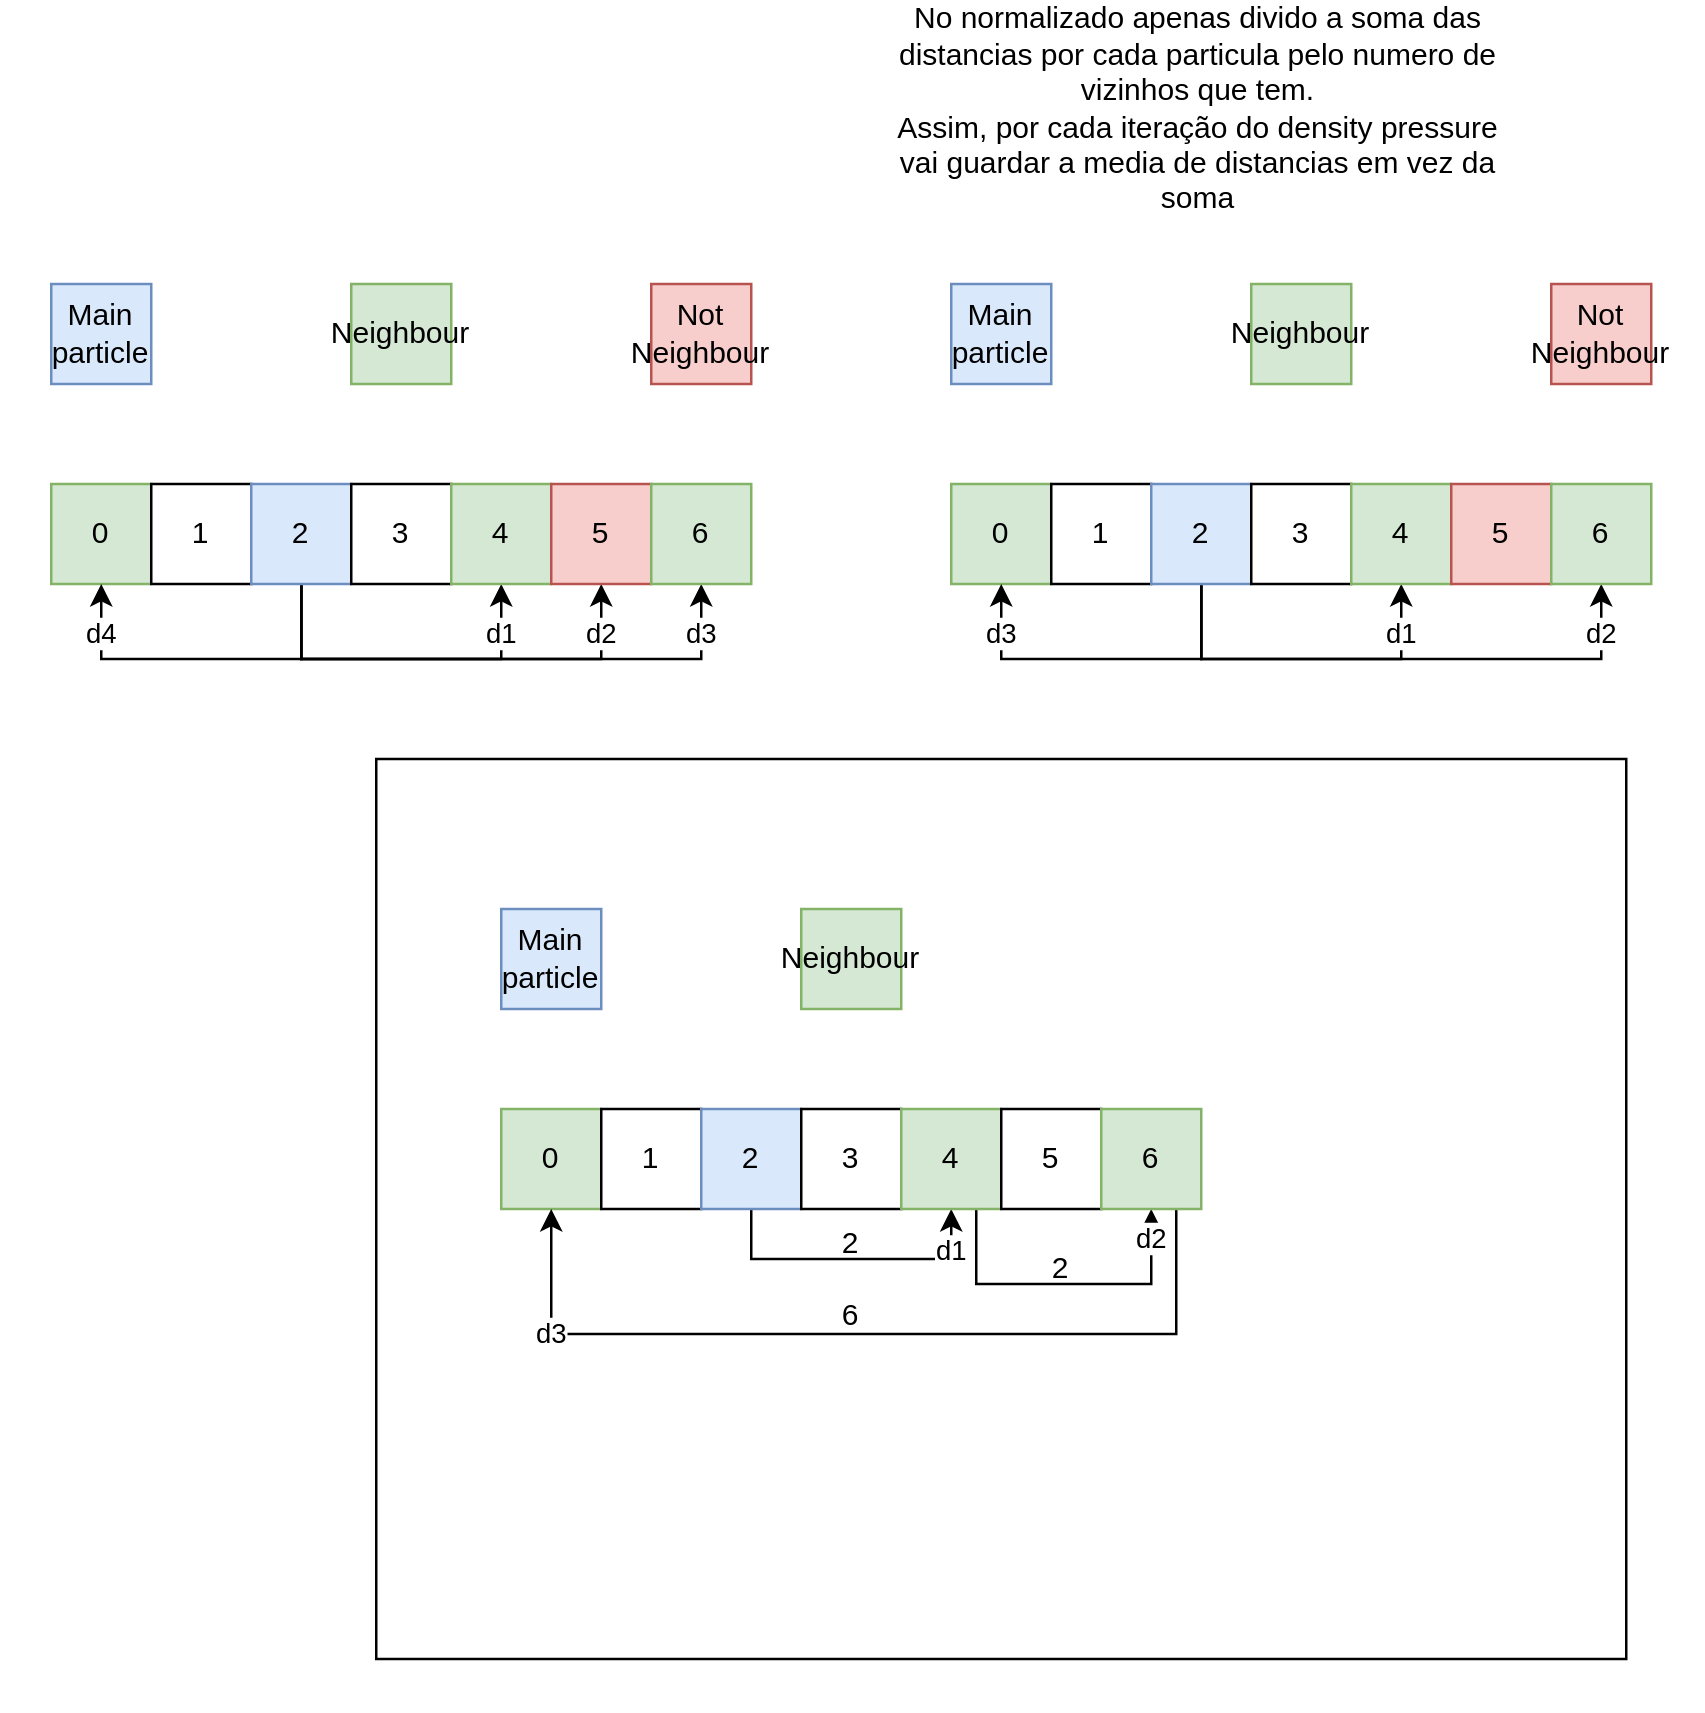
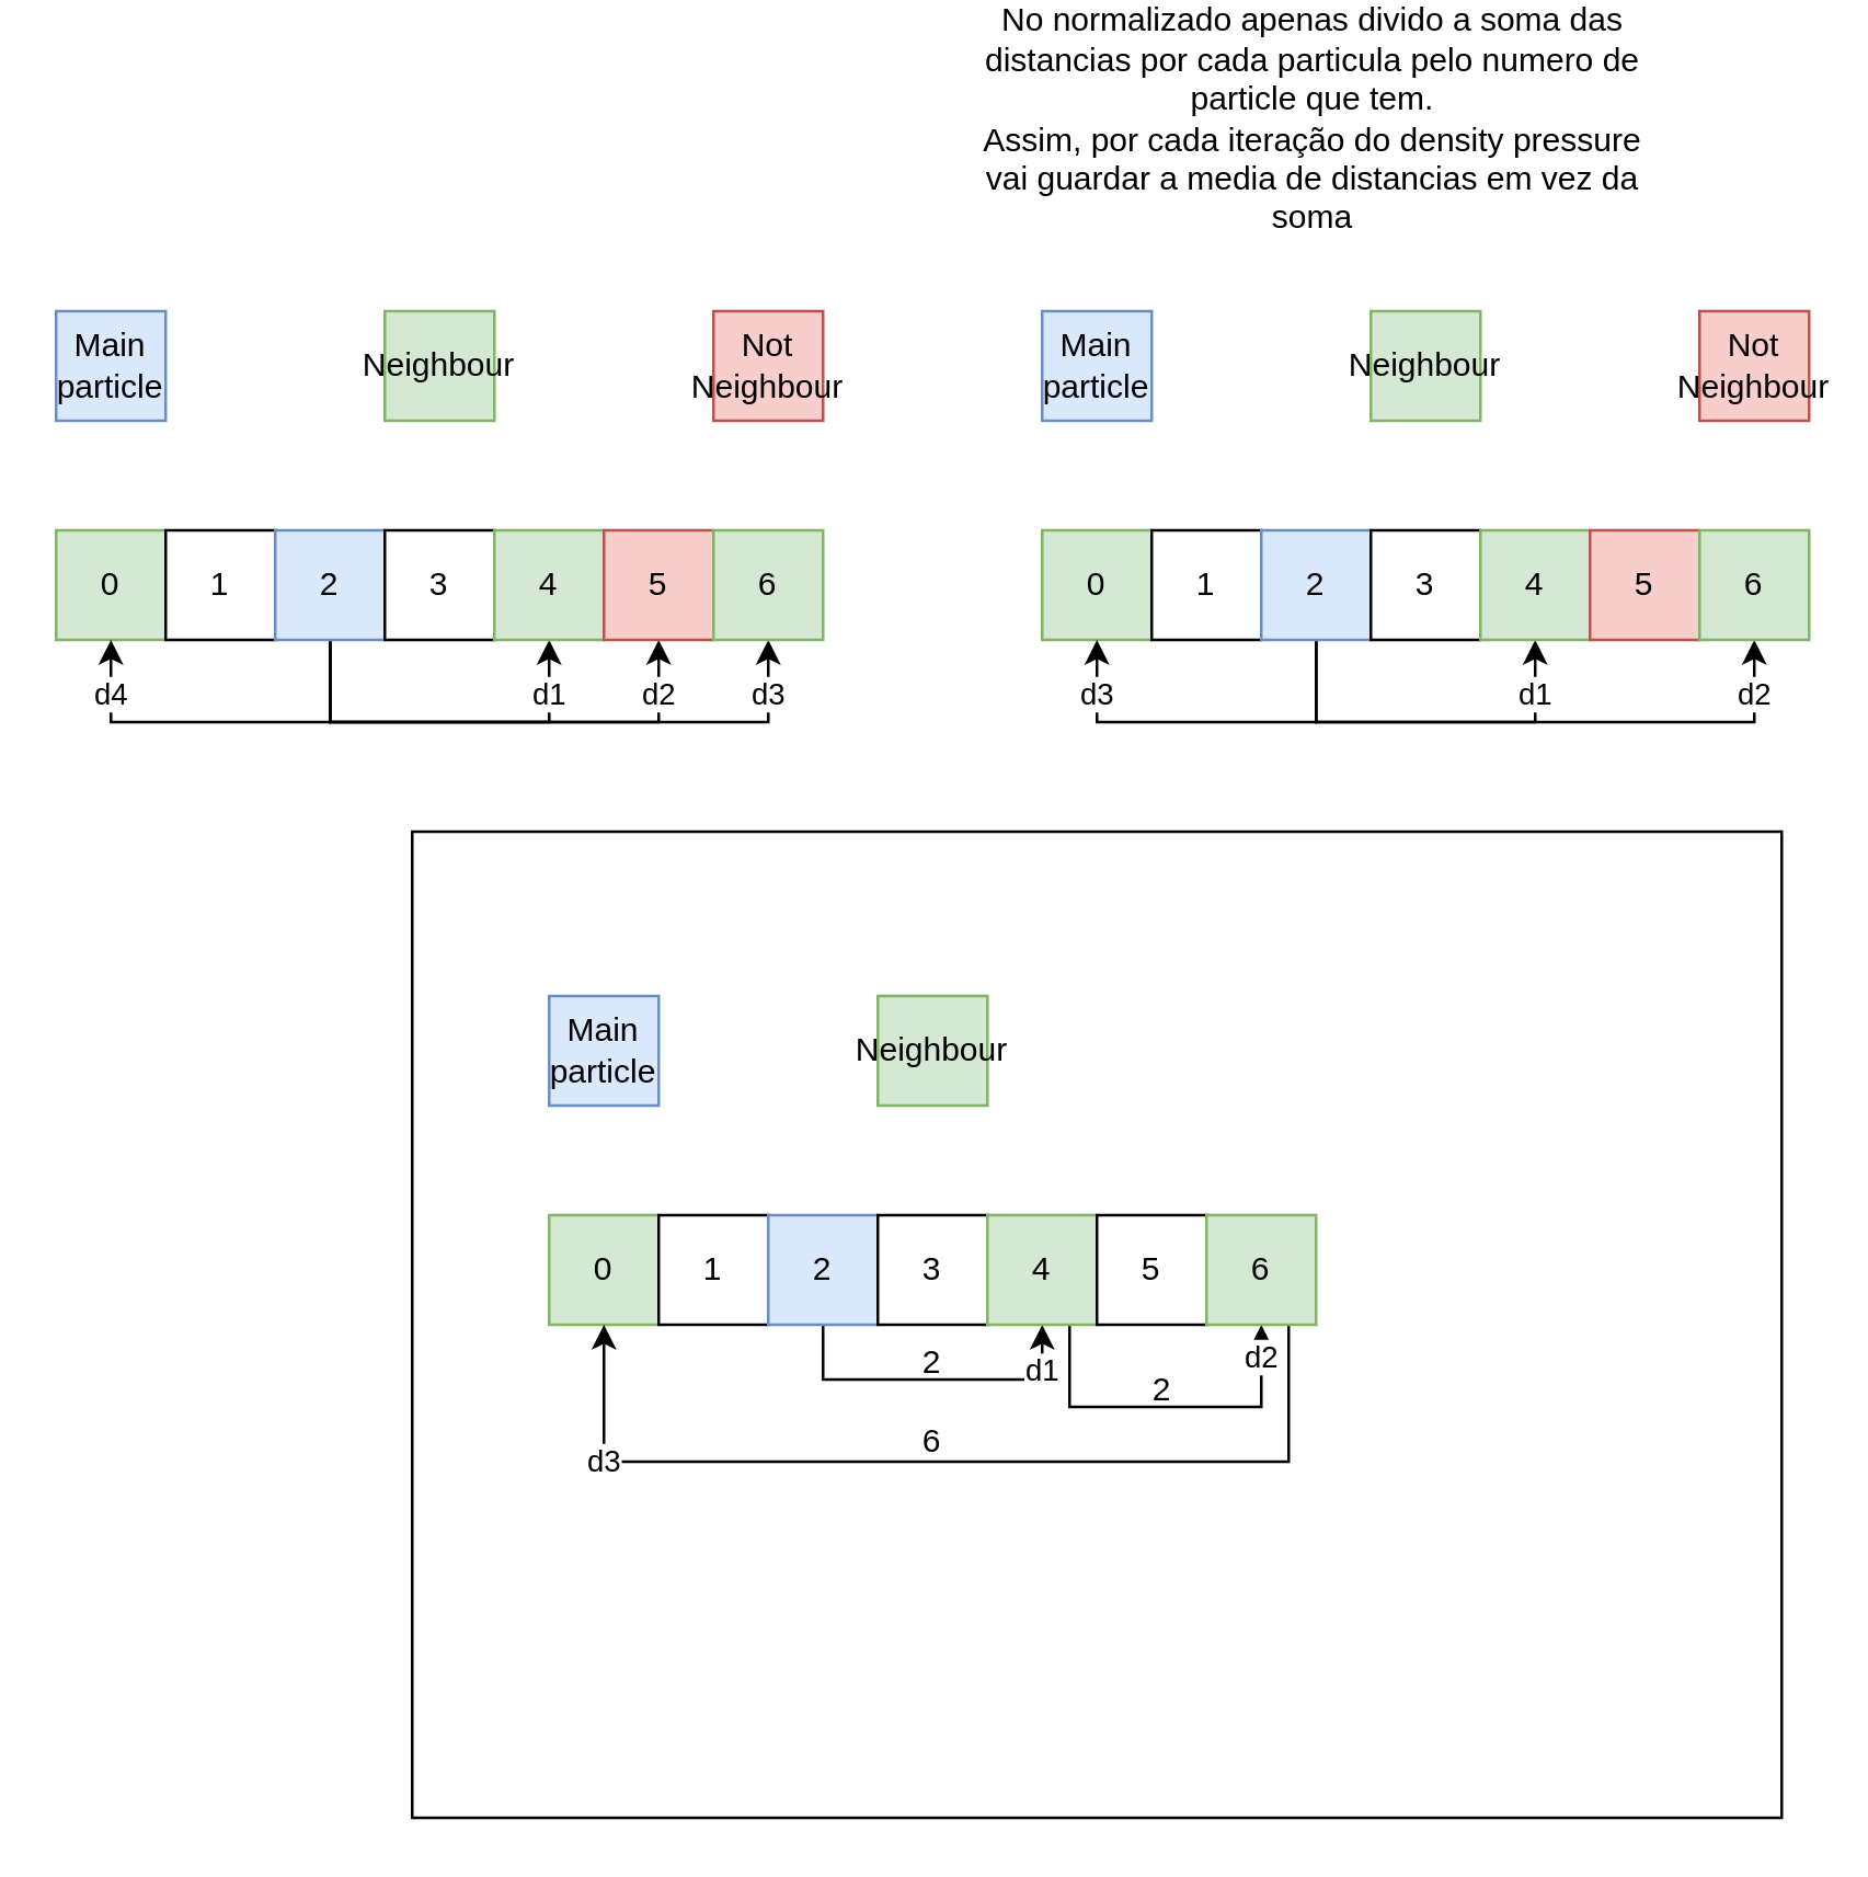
- <mxCell id="30" value="No normalizado apenas divido a soma das distancias por cada particula pelo numero de vizinhos que tem.&lt;br&gt;Assim, por cada iteração do density pressure vai guardar a media de distancias em vez da soma" style="text;html=1;strokeColor=none;fillColor=none;align=center;verticalAlign=middle;whiteSpace=wrap;rounded=0;" parent="1" vertex="1"><mxGeometry x="354" y="20" width="250" height="20" as="geometry" /></mxCell>
+ <mxCell id="30" value="No normalizado apenas divido a soma das distancias por cada particula pelo numero de particle que tem.&lt;br&gt;Assim, por cada iteração do density pressure vai guardar a media de distancias em vez da soma" style="text;html=1;strokeColor=none;fillColor=none;align=center;verticalAlign=middle;whiteSpace=wrap;rounded=0;" parent="1" vertex="1"><mxGeometry x="354" y="20" width="250" height="20" as="geometry" /></mxCell>
